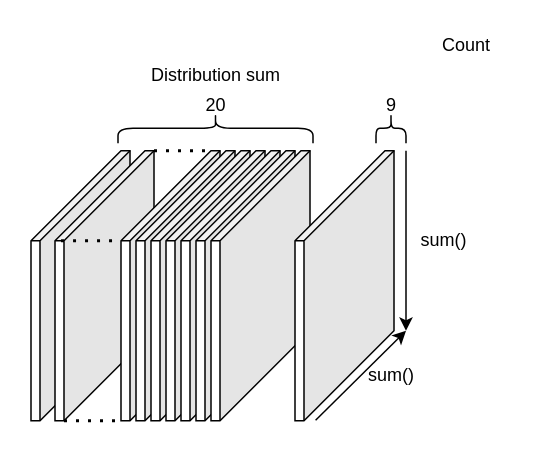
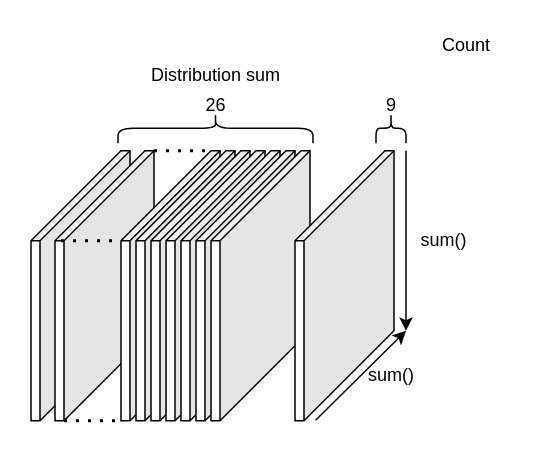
- <mxCell id="17" value="20" style="text;html=1;align=center;verticalAlign=middle;resizable=0;points=[];autosize=1;" parent="15" vertex="1"><mxGeometry x="50" width="30" height="20" as="geometry" /></mxCell>
+ <mxCell id="17" value="26" style="text;html=1;align=center;verticalAlign=middle;resizable=0;points=[];autosize=1;" parent="15" vertex="1"><mxGeometry x="50" width="30" height="20" as="geometry" /></mxCell>
